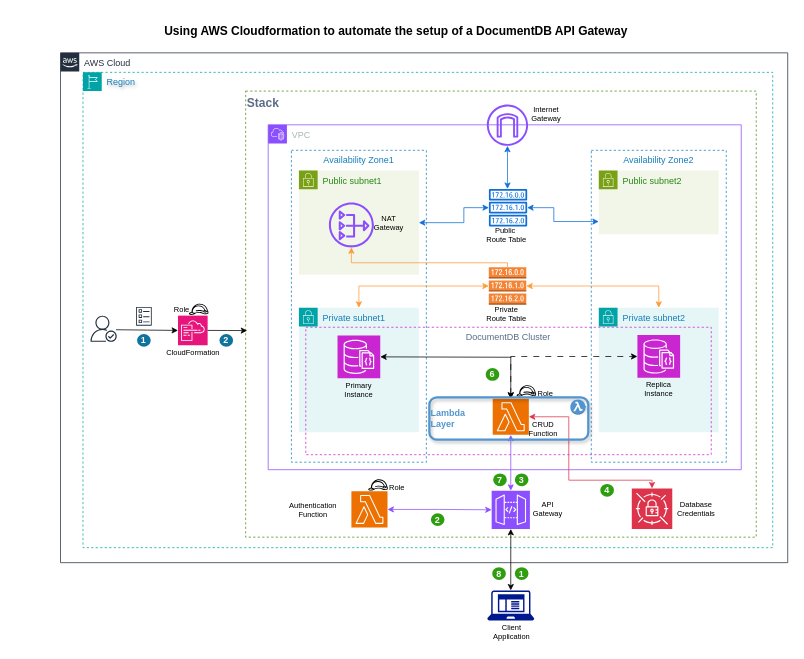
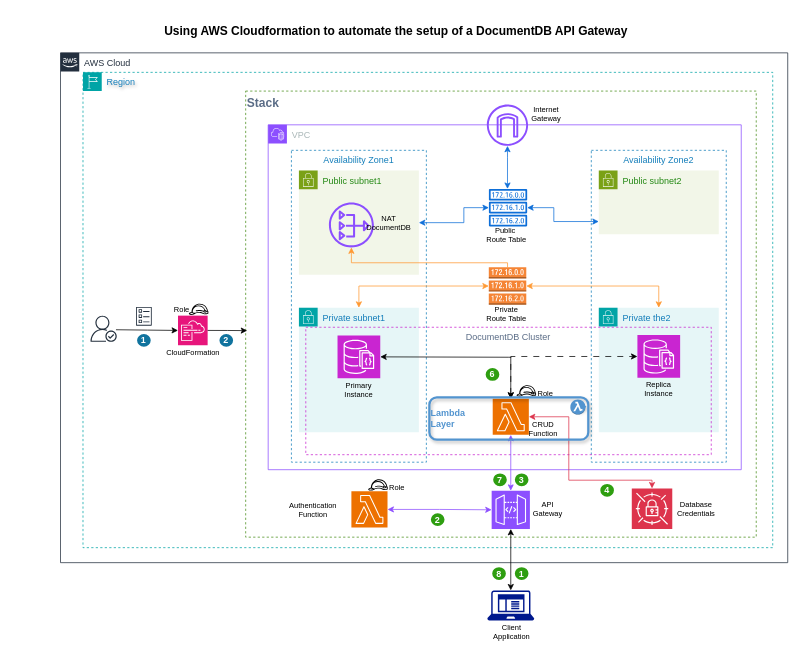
- <mxCell id="31" value="NAT Gateway" style="text;html=1;align=center;verticalAlign=middle;whiteSpace=wrap;rounded=0;fontSize=10;" parent="3" vertex="1"><mxGeometry x="378" y="186" width="60" height="30" as="geometry" /></mxCell>
+ <mxCell id="31" value="NAT DocumentDB" style="text;html=1;align=center;verticalAlign=middle;whiteSpace=wrap;rounded=0;fontSize=10;" parent="3" vertex="1"><mxGeometry x="378" y="186" width="60" height="30" as="geometry" /></mxCell>
- <mxCell id="13" value="Private subnet2" style="points=[[0,0,0,0,0],[0,0.25,0,0,0],[0,0.5,0,0,0],[0,0.75,0,0,0],[0,1,0,0,0],[0.25,0,0,0,0],[0.25,1,0,0,0],[0.5,0,0,0,0],[0.5,1,0,0,0],[0.75,0,0,0,0],[0.75,1,0,0,0],[1,0,0,0,0],[1,0.25,0,0,0],[1,0.5,0,0,0],[1,0.75,0,0,0],[1,1,0,0,0]];outlineConnect=0;gradientColor=none;html=1;whiteSpace=wrap;fontSize=12;fontStyle=0;container=1;pointerEvents=0;collapsible=0;recursiveResize=0;shape=mxgraph.aws4.group;grIcon=mxgraph.aws4.group_security_group;grStroke=0;strokeColor=#00A4A6;fillColor=#E6F6F7;verticalAlign=top;align=left;spacingLeft=30;fontColor=#147EBA;dashed=0;" parent="3" vertex="1"><mxGeometry x="688" y="314" width="160" height="166" as="geometry" /></mxCell>
+ <mxCell id="13" value="Private the2" style="points=[[0,0,0,0,0],[0,0.25,0,0,0],[0,0.5,0,0,0],[0,0.75,0,0,0],[0,1,0,0,0],[0.25,0,0,0,0],[0.25,1,0,0,0],[0.5,0,0,0,0],[0.5,1,0,0,0],[0.75,0,0,0,0],[0.75,1,0,0,0],[1,0,0,0,0],[1,0.25,0,0,0],[1,0.5,0,0,0],[1,0.75,0,0,0],[1,1,0,0,0]];outlineConnect=0;gradientColor=none;html=1;whiteSpace=wrap;fontSize=12;fontStyle=0;container=1;pointerEvents=0;collapsible=0;recursiveResize=0;shape=mxgraph.aws4.group;grIcon=mxgraph.aws4.group_security_group;grStroke=0;strokeColor=#00A4A6;fillColor=#E6F6F7;verticalAlign=top;align=left;spacingLeft=30;fontColor=#147EBA;dashed=0;" parent="3" vertex="1"><mxGeometry x="688" y="314" width="160" height="166" as="geometry" /></mxCell>
